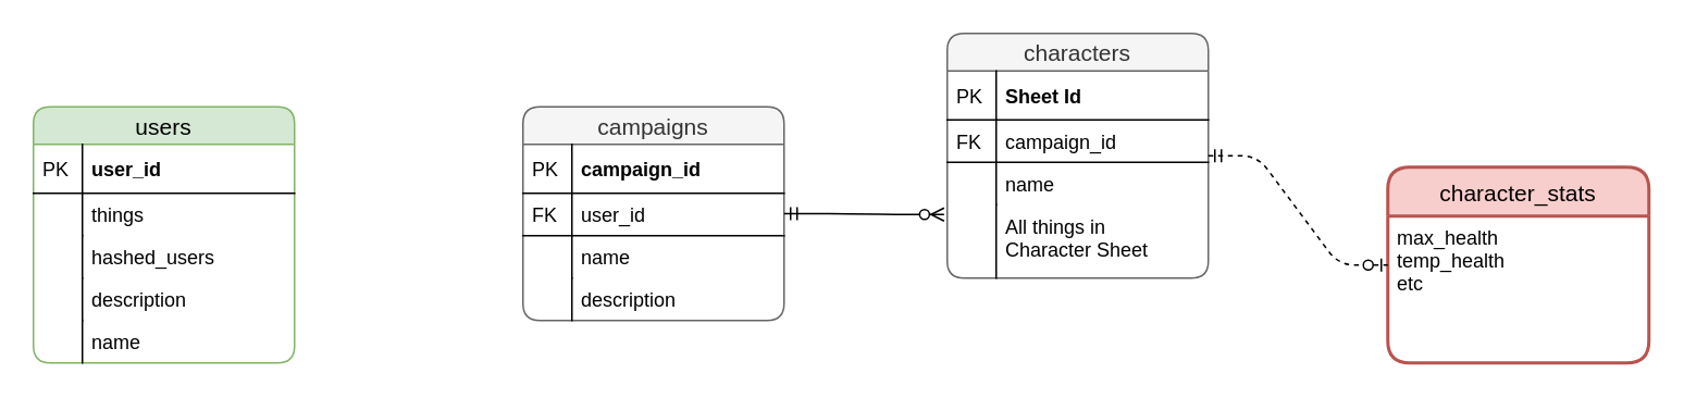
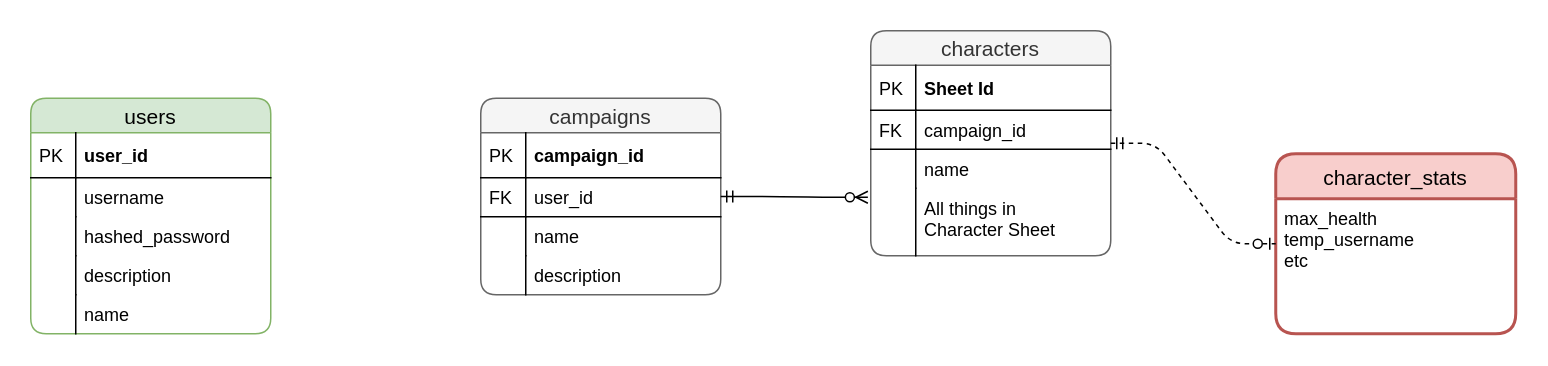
- <mxCell id="5" value="things" style="shape=partialRectangle;top=0;left=0;right=0;bottom=0;align=left;verticalAlign=top;fillColor=none;spacingLeft=34;spacingRight=4;overflow=hidden;rotatable=0;points=[[0,0.5],[1,0.5]];portConstraint=eastwest;dropTarget=0;fontSize=12;" vertex="1" parent="2"><mxGeometry y="53" width="160" height="26" as="geometry" /></mxCell>
+ <mxCell id="5" value="username" style="shape=partialRectangle;top=0;left=0;right=0;bottom=0;align=left;verticalAlign=top;fillColor=none;spacingLeft=34;spacingRight=4;overflow=hidden;rotatable=0;points=[[0,0.5],[1,0.5]];portConstraint=eastwest;dropTarget=0;fontSize=12;" vertex="1" parent="2"><mxGeometry y="53" width="160" height="26" as="geometry" /></mxCell>
- <mxCell id="33" value="max_health&#10;temp_health&#10;etc" style="align=left;strokeColor=none;fillColor=none;spacingLeft=4;fontSize=12;verticalAlign=top;resizable=0;rotatable=0;part=1;" vertex="1" parent="32"><mxGeometry y="30" width="160" height="90" as="geometry" /></mxCell>
+ <mxCell id="33" value="max_health&#10;temp_username&#10;etc" style="align=left;strokeColor=none;fillColor=none;spacingLeft=4;fontSize=12;verticalAlign=top;resizable=0;rotatable=0;part=1;" vertex="1" parent="32"><mxGeometry y="30" width="160" height="90" as="geometry" /></mxCell>
- <mxCell id="7" value="hashed_users" style="shape=partialRectangle;top=0;left=0;right=0;bottom=0;align=left;verticalAlign=top;fillColor=none;spacingLeft=34;spacingRight=4;overflow=hidden;rotatable=0;points=[[0,0.5],[1,0.5]];portConstraint=eastwest;dropTarget=0;fontSize=12;" vertex="1" parent="2"><mxGeometry y="79" width="160" height="26" as="geometry" /></mxCell>
+ <mxCell id="7" value="hashed_password" style="shape=partialRectangle;top=0;left=0;right=0;bottom=0;align=left;verticalAlign=top;fillColor=none;spacingLeft=34;spacingRight=4;overflow=hidden;rotatable=0;points=[[0,0.5],[1,0.5]];portConstraint=eastwest;dropTarget=0;fontSize=12;" vertex="1" parent="2"><mxGeometry y="79" width="160" height="26" as="geometry" /></mxCell>
